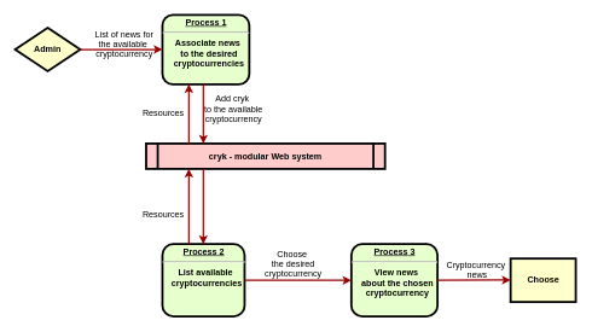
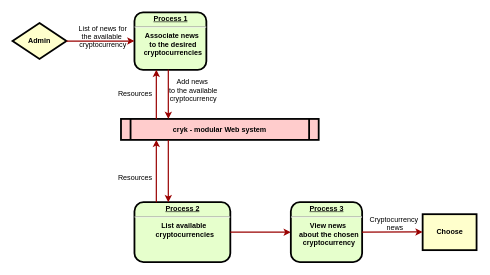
- <mxCell id="12" value="Add cryk &#10;to the available&#10;cryptocurrency" style="text;spacingTop=-5;align=center" parent="1" vertex="1"><mxGeometry x="307" y="128" width="30" height="20" as="geometry" /></mxCell>
+ <mxCell id="12" value="Add news &#10;to the available&#10;cryptocurrency" style="text;spacingTop=-5;align=center" parent="1" vertex="1"><mxGeometry x="307" y="128" width="30" height="20" as="geometry" /></mxCell>
- <mxCell id="14" value="Choose &#10;the desired&#10;cryptocurrency" style="text;spacingTop=-5;align=center" parent="1" vertex="1"><mxGeometry x="389.5" y="342" width="30" height="20" as="geometry" /></mxCell>
- <mxCell id="7" value="&lt;p style=&quot;margin: 0px; margin-top: 4px; text-align: center; text-decoration: underline;&quot;&gt;&lt;strong&gt;&lt;strong&gt;Process&lt;/strong&gt;&amp;nbsp;2&lt;br&gt;&lt;/strong&gt;&lt;/p&gt;&lt;hr&gt;&lt;p style=&quot;margin: 0px; margin-left: 8px;&quot;&gt;List available&amp;nbsp;&lt;/p&gt;&lt;p style=&quot;margin: 0px; margin-left: 8px;&quot;&gt;cryptocurrencies&lt;/p&gt;" style="verticalAlign=middle;align=center;overflow=fill;fontSize=12;fontFamily=Helvetica;html=1;rounded=1;fontStyle=1;strokeWidth=3;fillColor=#E6FFCC" parent="1" vertex="1"><mxGeometry x="223.5" y="337" width="113.5" height="100" as="geometry" /></mxCell>
+ <mxCell id="7" value="&lt;p style=&quot;margin: 0px; margin-top: 4px; text-align: center; text-decoration: underline;&quot;&gt;&lt;strong&gt;&lt;strong&gt;Process&lt;/strong&gt;&amp;nbsp;2&lt;br&gt;&lt;/strong&gt;&lt;/p&gt;&lt;hr&gt;&lt;p style=&quot;margin: 0px; margin-left: 8px;&quot;&gt;List available&amp;nbsp;&lt;/p&gt;&lt;p style=&quot;margin: 0px; margin-left: 8px;&quot;&gt;cryptocurrencies&lt;/p&gt;" style="verticalAlign=middle;align=center;overflow=fill;fontSize=12;fontFamily=Helvetica;html=1;rounded=1;fontStyle=1;strokeWidth=3;fillColor=#E6FFCC" parent="1" vertex="1"><mxGeometry x="223.5" y="337" width="160" height="100" as="geometry" /></mxCell>
